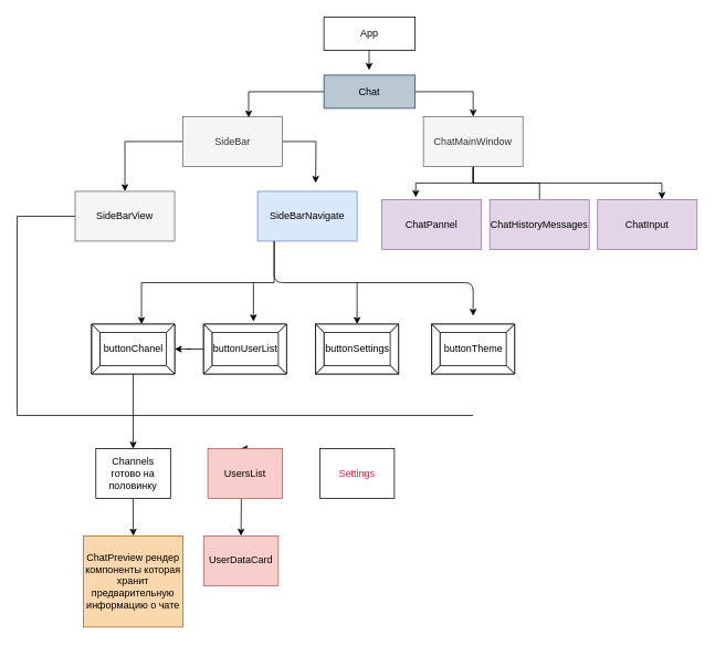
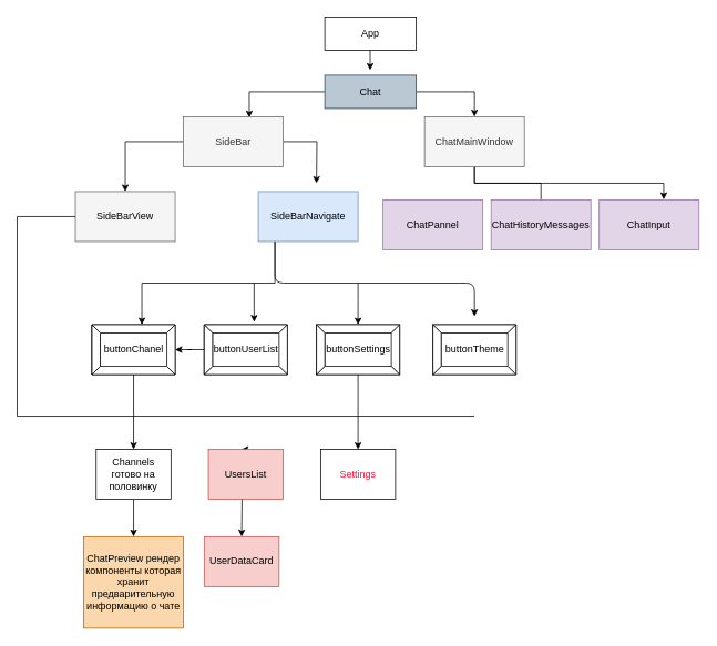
- <mxCell id="12" style="edgeStyle=orthogonalEdgeStyle;rounded=0;orthogonalLoop=1;jettySize=auto;html=1;entryX=0.34;entryY=-0.047;entryDx=0;entryDy=0;entryPerimeter=0;" parent="1" source="13" target="14" edge="1"><mxGeometry relative="1" as="geometry"><mxPoint x="500" y="230" as="targetPoint" /><Array as="points"><mxPoint x="570" y="220" /><mxPoint x="501" y="220" /></Array></mxGeometry></mxCell>
+ <mxCell id="26" value="" style="edgeStyle=orthogonalEdgeStyle;rounded=0;orthogonalLoop=1;jettySize=auto;html=1;" parent="1" source="27" target="36" edge="1"><mxGeometry relative="1" as="geometry" /></mxCell>
